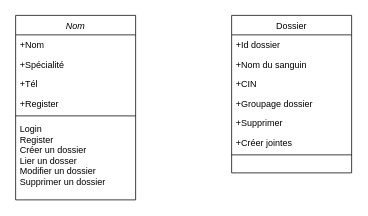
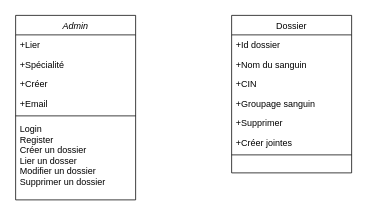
- <mxCell id="2" value="Nom" style="swimlane;fontStyle=2;align=center;verticalAlign=top;childLayout=stackLayout;horizontal=1;startSize=26;horizontalStack=0;resizeParent=1;resizeLast=0;collapsible=1;marginBottom=0;rounded=0;shadow=0;strokeWidth=1;" parent="1" vertex="1"><mxGeometry x="20" y="20" width="160" height="246" as="geometry"><mxRectangle x="230" y="140" width="160" height="26" as="alternateBounds" /></mxGeometry></mxCell>
+ <mxCell id="2" value="Admin" style="swimlane;fontStyle=2;align=center;verticalAlign=top;childLayout=stackLayout;horizontal=1;startSize=26;horizontalStack=0;resizeParent=1;resizeLast=0;collapsible=1;marginBottom=0;rounded=0;shadow=0;strokeWidth=1;" parent="1" vertex="1"><mxGeometry x="20" y="20" width="160" height="246" as="geometry"><mxRectangle x="230" y="140" width="160" height="26" as="alternateBounds" /></mxGeometry></mxCell>
- <mxCell id="3" value="+Nom    " style="text;align=left;verticalAlign=top;spacingLeft=4;spacingRight=4;overflow=hidden;rotatable=0;points=[[0,0.5],[1,0.5]];portConstraint=eastwest;" parent="2" vertex="1"><mxGeometry y="26" width="160" height="26" as="geometry" /></mxCell>
+ <mxCell id="3" value="+Lier    " style="text;align=left;verticalAlign=top;spacingLeft=4;spacingRight=4;overflow=hidden;rotatable=0;points=[[0,0.5],[1,0.5]];portConstraint=eastwest;" parent="2" vertex="1"><mxGeometry y="26" width="160" height="26" as="geometry" /></mxCell>
- <mxCell id="5" value="+Tél" style="text;align=left;verticalAlign=top;spacingLeft=4;spacingRight=4;overflow=hidden;rotatable=0;points=[[0,0.5],[1,0.5]];portConstraint=eastwest;rounded=0;shadow=0;html=0;" parent="2" vertex="1"><mxGeometry y="78" width="160" height="26" as="geometry" /></mxCell>
+ <mxCell id="5" value="+Créer" style="text;align=left;verticalAlign=top;spacingLeft=4;spacingRight=4;overflow=hidden;rotatable=0;points=[[0,0.5],[1,0.5]];portConstraint=eastwest;rounded=0;shadow=0;html=0;" parent="2" vertex="1"><mxGeometry y="78" width="160" height="26" as="geometry" /></mxCell>
- <mxCell id="6" value="+Register " style="text;align=left;verticalAlign=top;spacingLeft=4;spacingRight=4;overflow=hidden;rotatable=0;points=[[0,0.5],[1,0.5]];portConstraint=eastwest;rounded=0;shadow=0;html=0;" parent="2" vertex="1"><mxGeometry y="104" width="160" height="26" as="geometry" /></mxCell>
+ <mxCell id="6" value="+Email " style="text;align=left;verticalAlign=top;spacingLeft=4;spacingRight=4;overflow=hidden;rotatable=0;points=[[0,0.5],[1,0.5]];portConstraint=eastwest;rounded=0;shadow=0;html=0;" parent="2" vertex="1"><mxGeometry y="104" width="160" height="26" as="geometry" /></mxCell>
- <mxCell id="13" value="+Groupage dossier" style="text;align=left;verticalAlign=top;spacingLeft=4;spacingRight=4;overflow=hidden;rotatable=0;points=[[0,0.5],[1,0.5]];portConstraint=eastwest;rounded=0;shadow=0;html=0;" parent="9" vertex="1"><mxGeometry y="104" width="160" height="26" as="geometry" /></mxCell>
+ <mxCell id="13" value="+Groupage sanguin" style="text;align=left;verticalAlign=top;spacingLeft=4;spacingRight=4;overflow=hidden;rotatable=0;points=[[0,0.5],[1,0.5]];portConstraint=eastwest;rounded=0;shadow=0;html=0;" parent="9" vertex="1"><mxGeometry y="104" width="160" height="26" as="geometry" /></mxCell>
